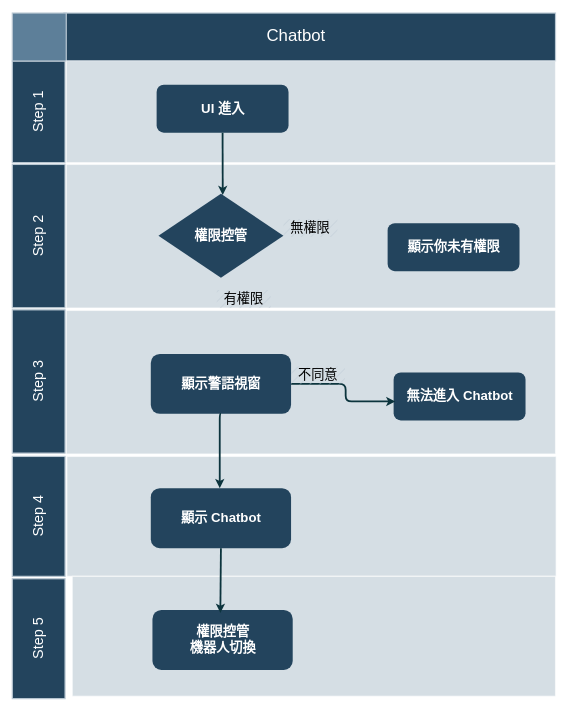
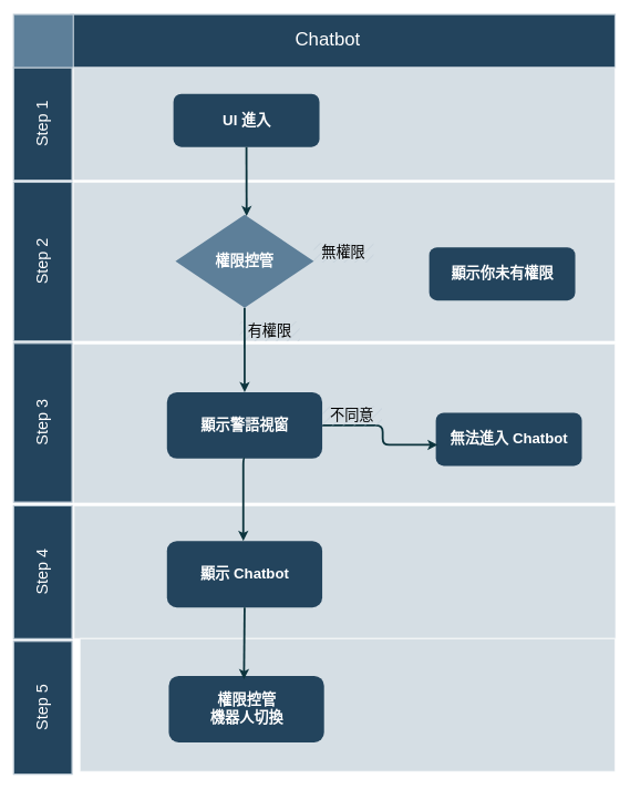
- <mxCell id="13" value="&lt;b style=&quot;color: rgb(255, 255, 255); font-size: 22px; text-wrap-mode: nowrap;&quot;&gt;權限控管&lt;/b&gt;" style="rhombus;whiteSpace=wrap;html=1;strokeColor=none;fillColor=#23445D;" parent="1" vertex="1"><mxGeometry x="263.73" y="322" width="208.48" height="140" as="geometry" /></mxCell>
+ <mxCell id="13" value="&lt;b style=&quot;color: rgb(255, 255, 255); font-size: 22px; text-wrap-mode: nowrap;&quot;&gt;權限控管&lt;/b&gt;" style="rhombus;whiteSpace=wrap;html=1;strokeColor=none;fillColor=#5d7f99;" parent="1" vertex="1"><mxGeometry x="263.73" y="322" width="208.48" height="140" as="geometry" /></mxCell>
+ <mxCell id="11" value="" style="edgeStyle=elbowEdgeStyle;elbow=horizontal;strokeWidth=3;strokeColor=#0C343D;fontFamily=Helvetica;html=1;exitX=0.5;exitY=1;exitDx=0;exitDy=0;entryX=0.5;entryY=0;entryDx=0;entryDy=0;" parent="1" source="13" target="9" edge="1"><mxGeometry x="6.449" y="830.5" width="131.973" height="100" as="geometry"><mxPoint x="381.645" y="461.18" as="sourcePoint" /><mxPoint x="376" y="560" as="targetPoint" /><Array as="points"><mxPoint x="368" y="390" /></Array></mxGeometry></mxCell>
